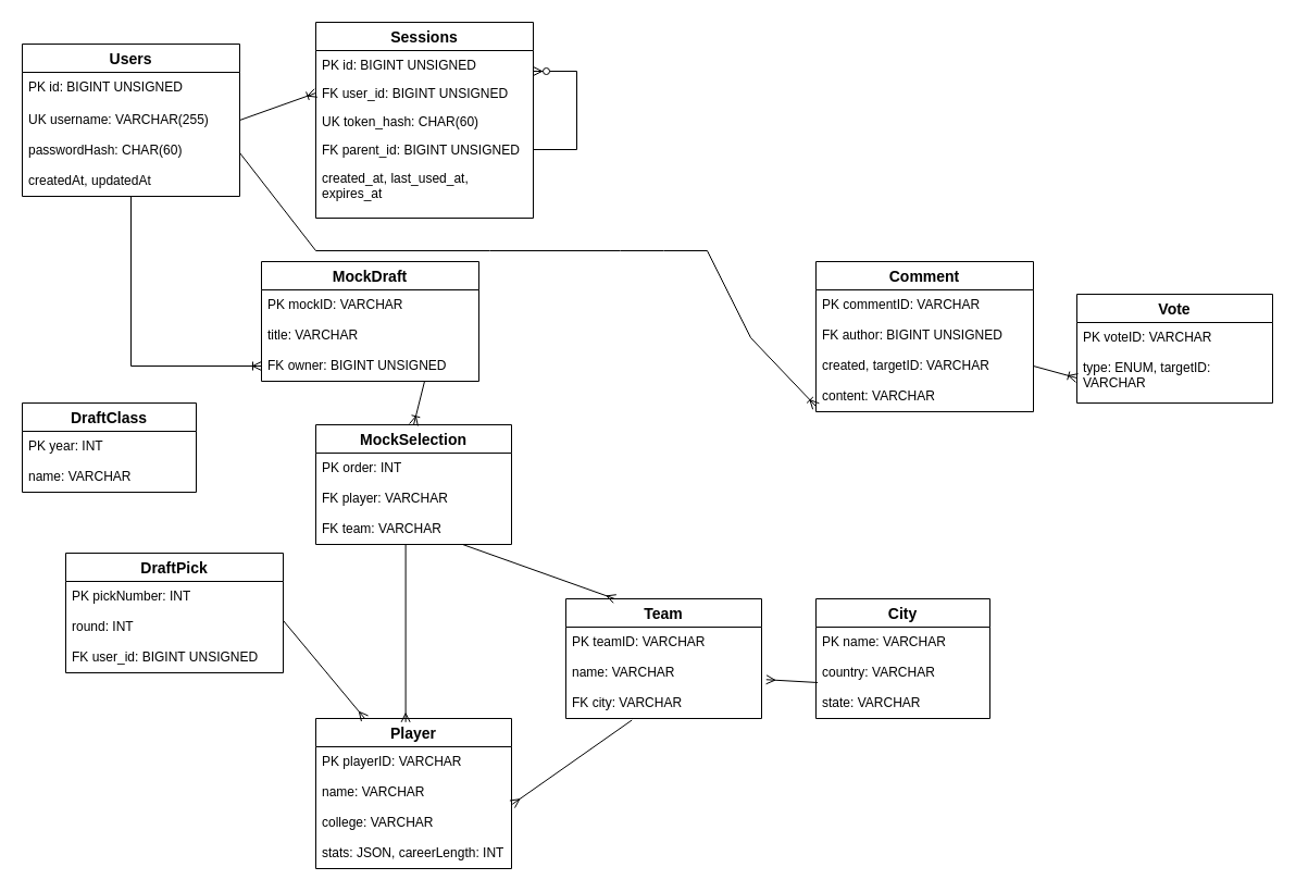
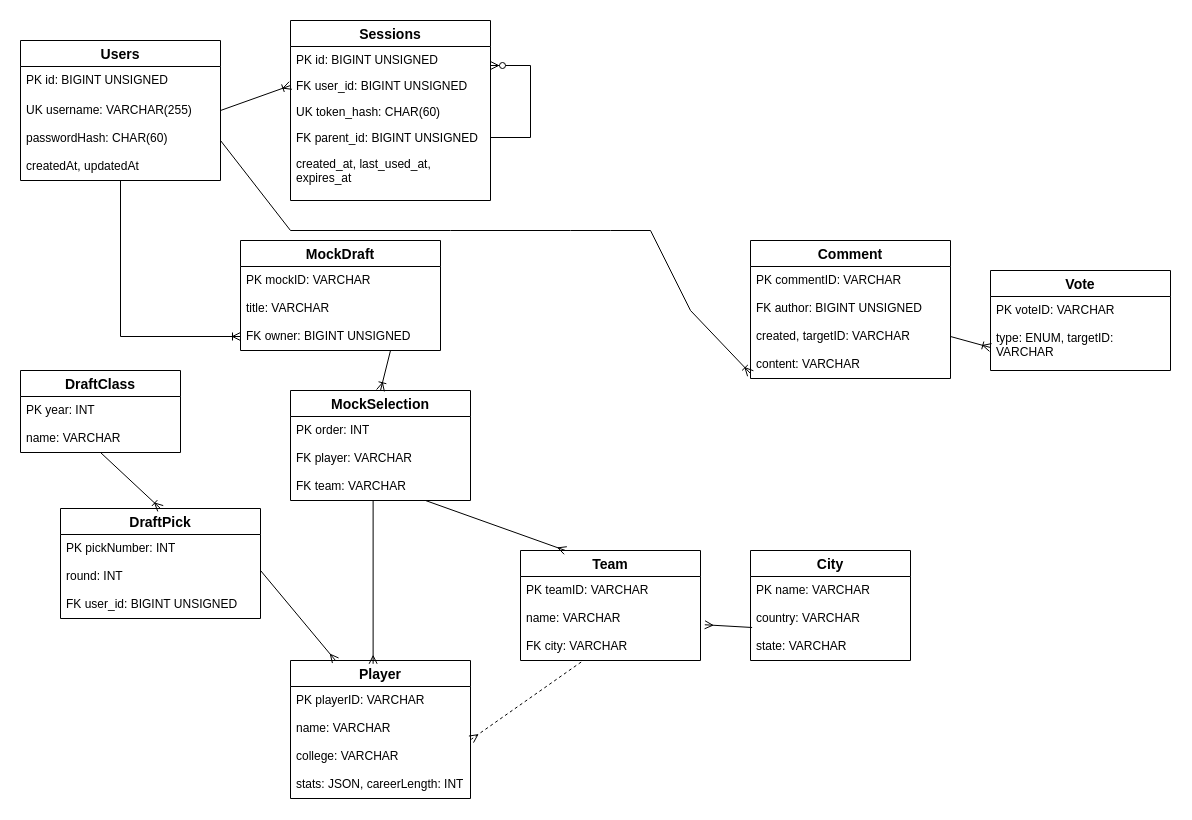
+ <mxCell id="53" value="" style="endArrow=ERoneToMany;html=1;rounded=0;exitX=0.5;exitY=1;exitDx=0;exitDy=0;entryX=0.5;entryY=0;entryDx=0;entryDy=0;" parent="1" source="13" target="20" edge="1"><mxGeometry relative="1" as="geometry" /></mxCell>
- <mxCell id="60" value="" style="endArrow=ERmany;html=1;rounded=0;exitX=0.337;exitY=1.055;exitDx=0;exitDy=0;entryX=1.004;entryY=-0.114;entryDx=0;entryDy=0;exitPerimeter=0;entryPerimeter=0;" edge="1" parent="1" source="36" target="31"><mxGeometry relative="1" as="geometry"><mxPoint x="520" y="680" as="sourcePoint" /><mxPoint x="520" y="843" as="targetPoint" /></mxGeometry></mxCell>
+ <mxCell id="60" value="" style="endArrow=ERmany;html=1;rounded=0;exitX=0.337;exitY=1.055;exitDx=0;exitDy=0;entryX=1.004;entryY=-0.114;entryDx=0;entryDy=0;exitPerimeter=0;entryPerimeter=0;dashed=1;" edge="1" parent="1" source="36" target="31"><mxGeometry relative="1" as="geometry"><mxPoint x="520" y="680" as="sourcePoint" /><mxPoint x="520" y="843" as="targetPoint" /></mxGeometry></mxCell>
